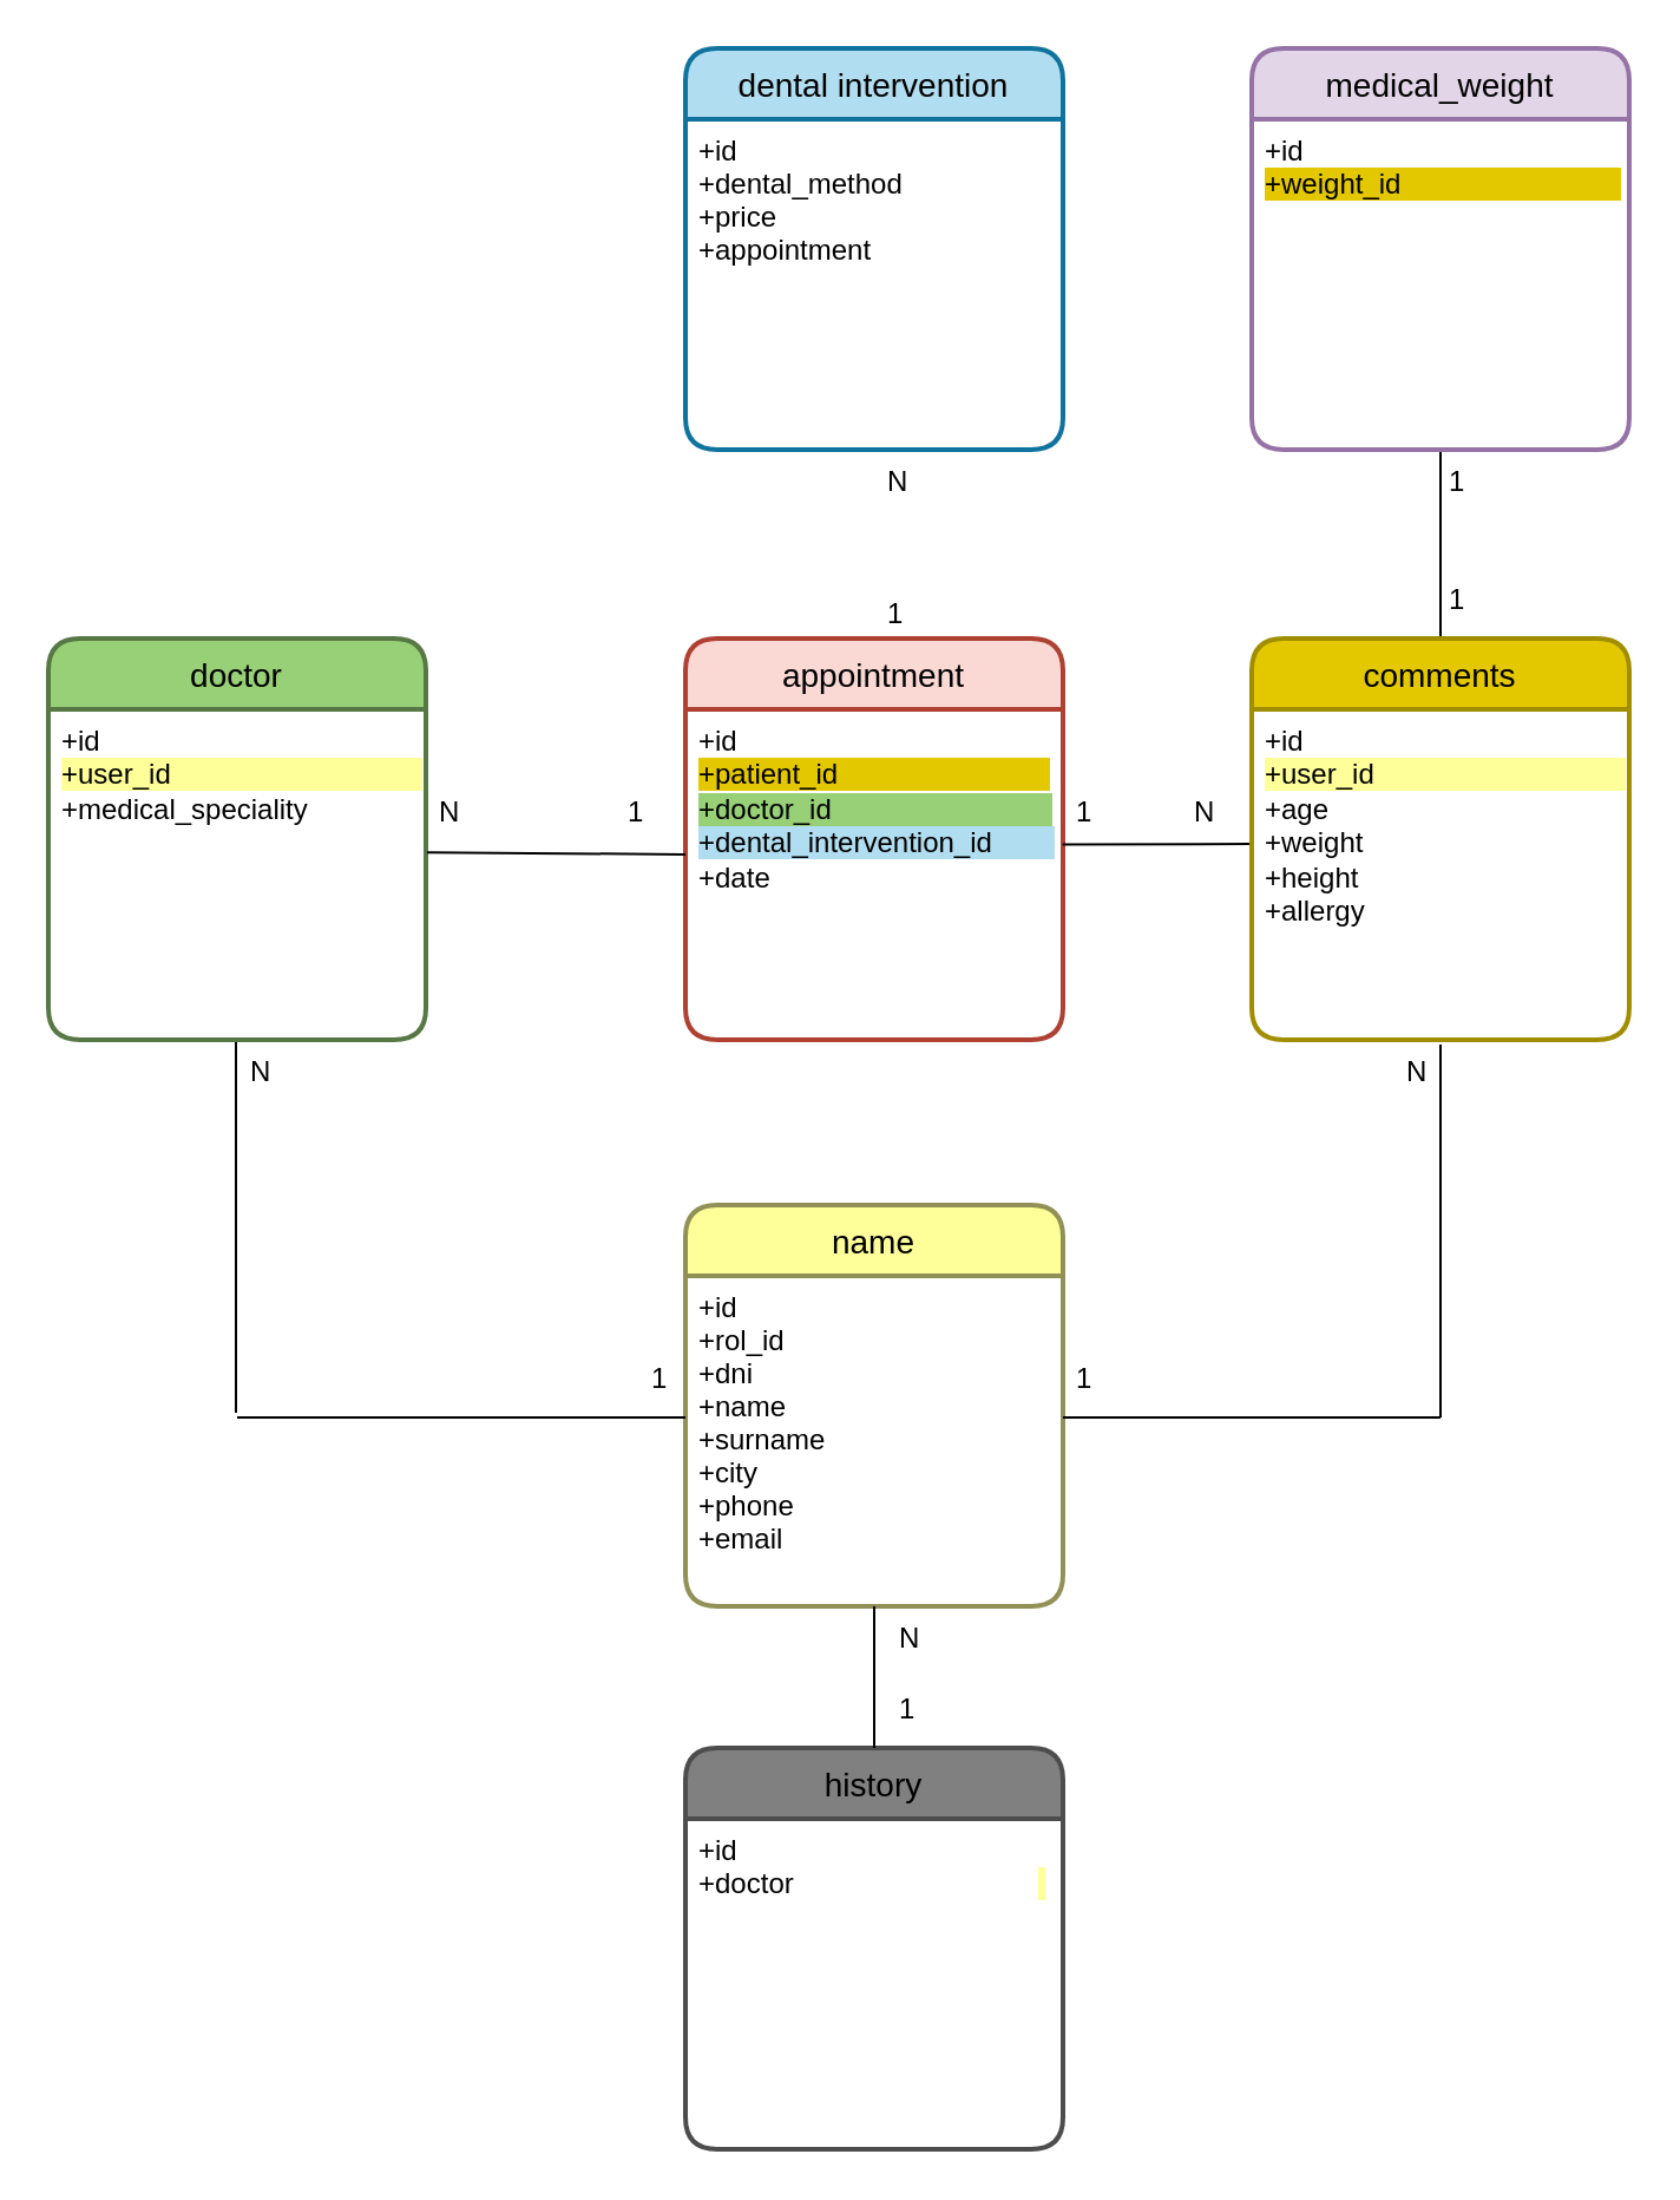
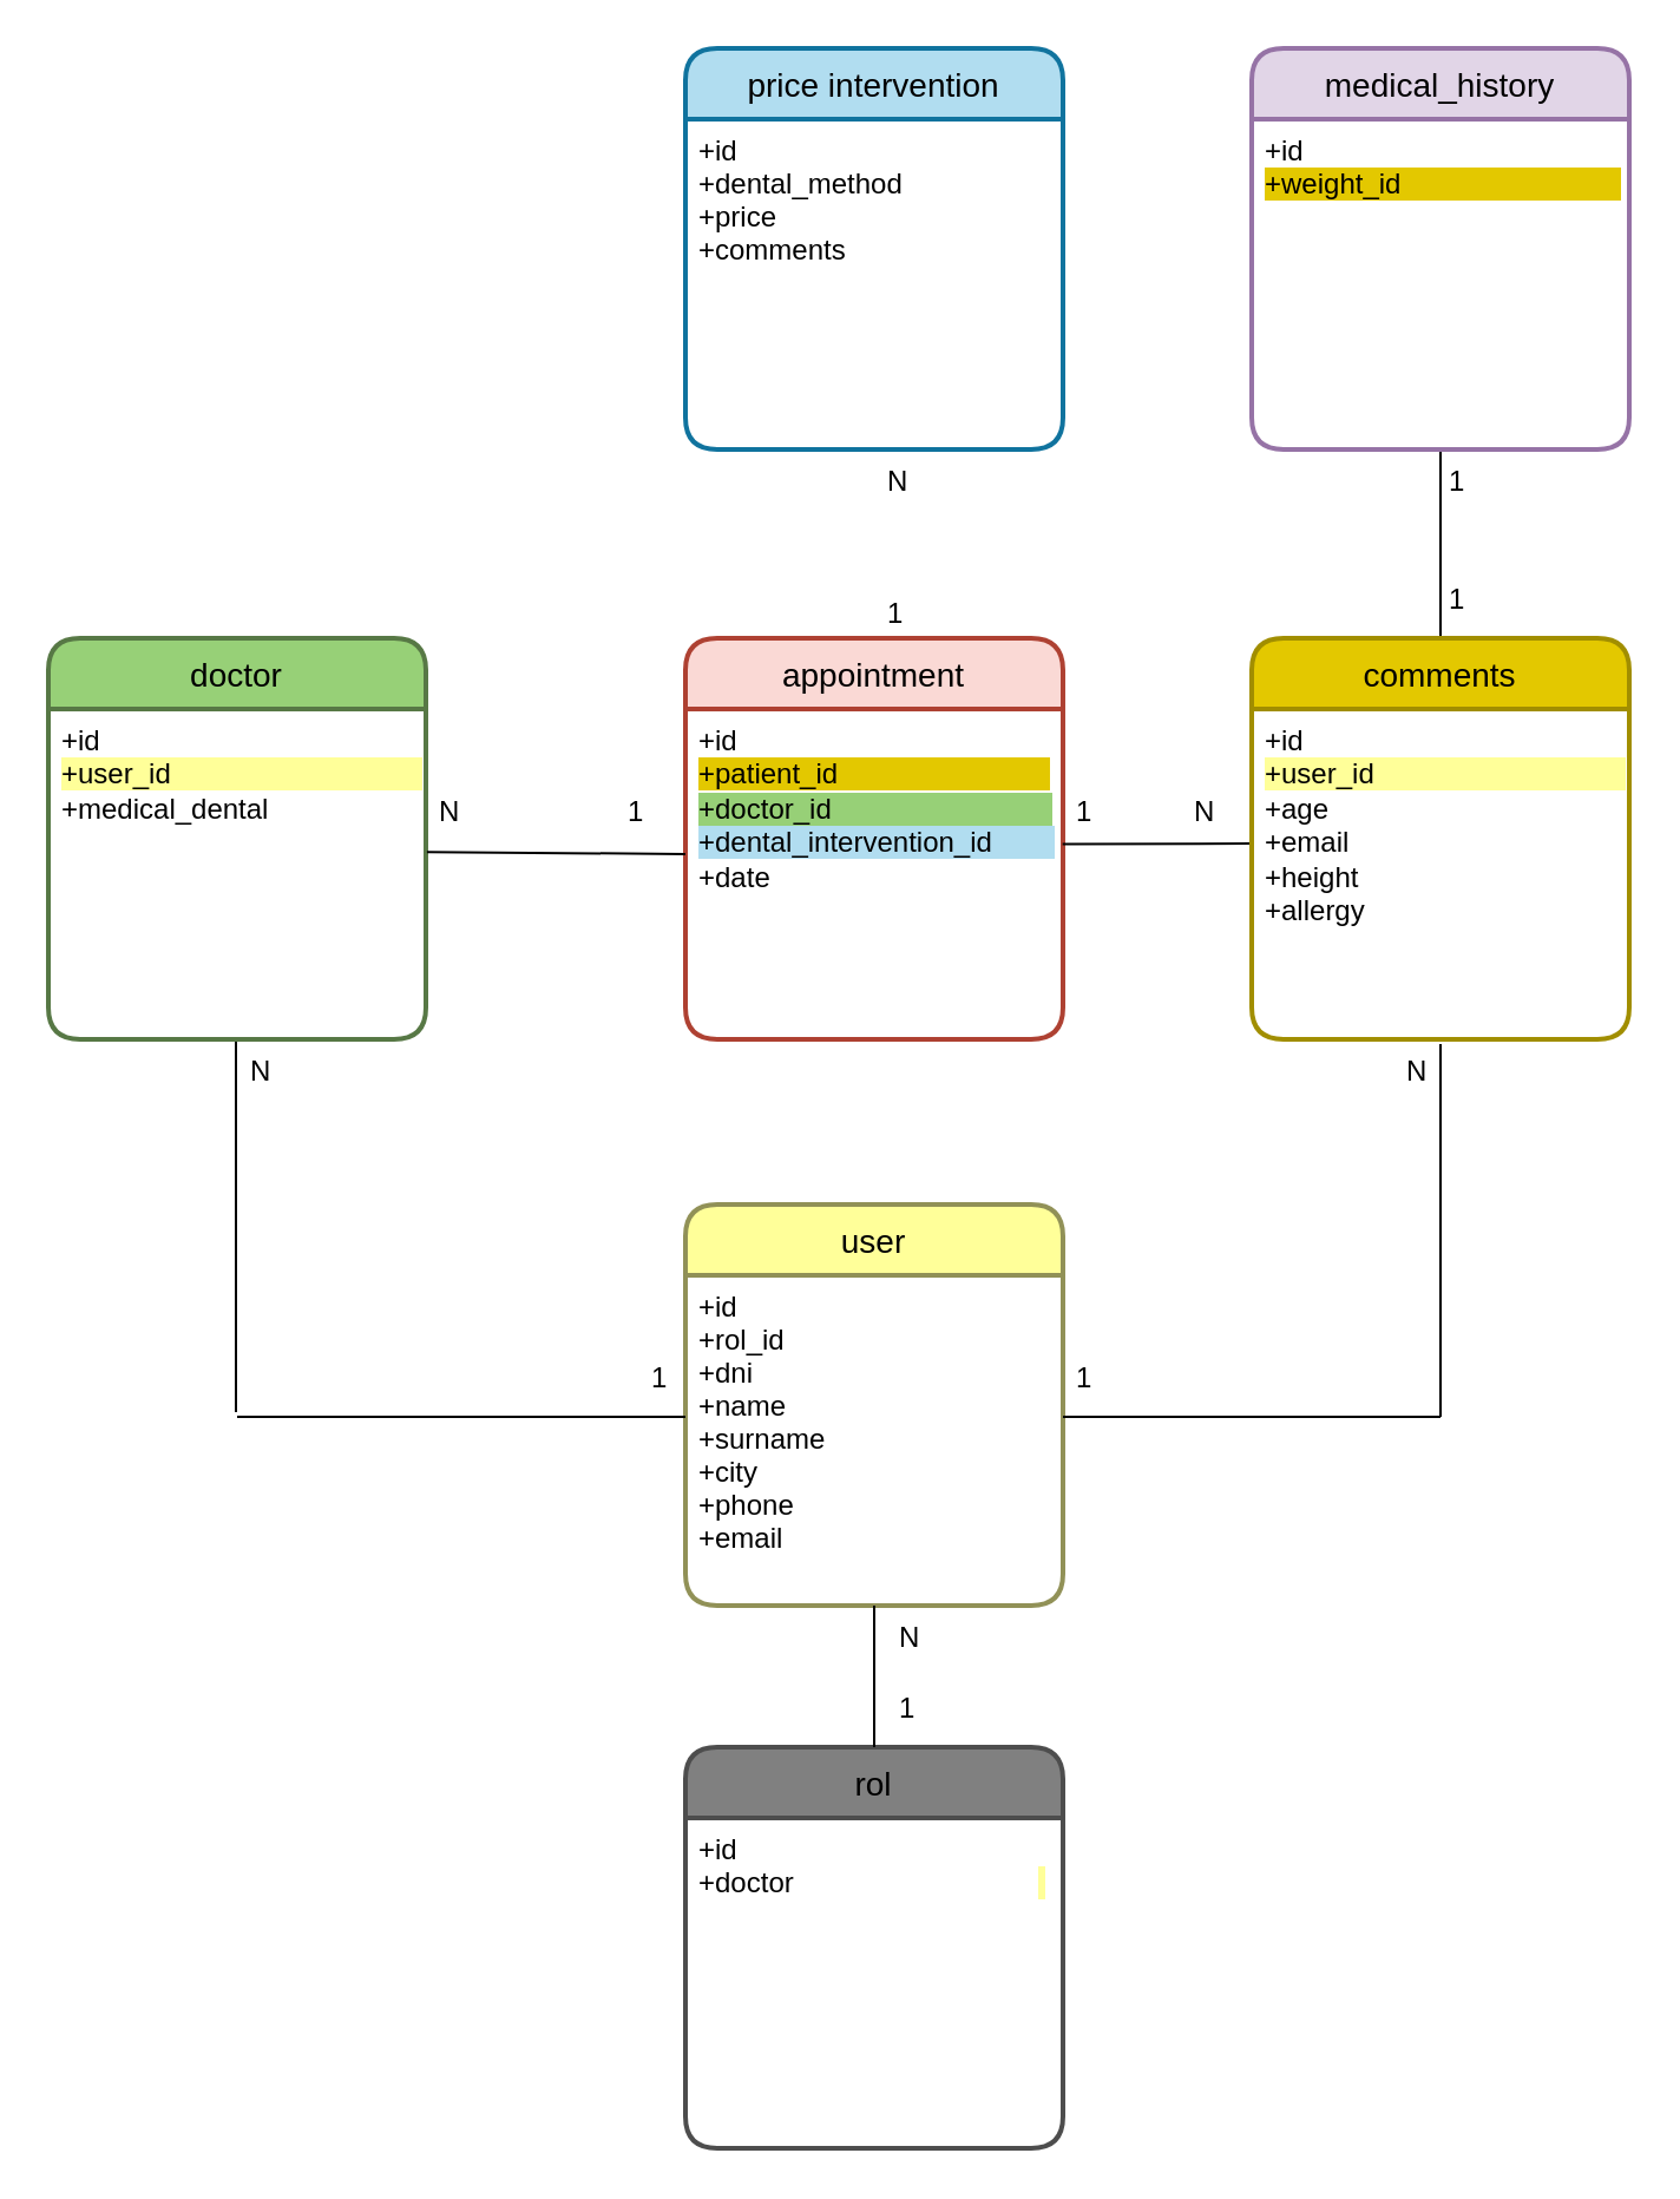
- <mxCell id="4" value="dental intervention" style="swimlane;childLayout=stackLayout;horizontal=1;startSize=30;horizontalStack=0;rounded=1;fontSize=14;fontStyle=0;strokeWidth=2;resizeParent=0;resizeLast=1;shadow=0;dashed=0;align=center;fillColor=#B1DDF0;strokeColor=#10739e;" parent="1" vertex="1"><mxGeometry x="290" y="20" width="160" height="170" as="geometry" /></mxCell>
+ <mxCell id="4" value="price intervention" style="swimlane;childLayout=stackLayout;horizontal=1;startSize=30;horizontalStack=0;rounded=1;fontSize=14;fontStyle=0;strokeWidth=2;resizeParent=0;resizeLast=1;shadow=0;dashed=0;align=center;fillColor=#B1DDF0;strokeColor=#10739e;" parent="1" vertex="1"><mxGeometry x="290" y="20" width="160" height="170" as="geometry" /></mxCell>
- <mxCell id="22" value="medical_weight" style="swimlane;childLayout=stackLayout;horizontal=1;startSize=30;horizontalStack=0;rounded=1;fontSize=14;fontStyle=0;strokeWidth=2;resizeParent=0;resizeLast=1;shadow=0;dashed=0;align=center;fillColor=#e1d5e7;strokeColor=#9673a6;" parent="1" vertex="1"><mxGeometry x="530" y="20" width="160" height="170" as="geometry" /></mxCell>
+ <mxCell id="22" value="medical_history" style="swimlane;childLayout=stackLayout;horizontal=1;startSize=30;horizontalStack=0;rounded=1;fontSize=14;fontStyle=0;strokeWidth=2;resizeParent=0;resizeLast=1;shadow=0;dashed=0;align=center;fillColor=#e1d5e7;strokeColor=#9673a6;" parent="1" vertex="1"><mxGeometry x="530" y="20" width="160" height="170" as="geometry" /></mxCell>
- <mxCell id="5" value="+id&#10;+dental_method&#10;+price&#10;+appointment" style="align=left;strokeColor=none;fillColor=none;spacingLeft=4;fontSize=12;verticalAlign=top;resizable=0;rotatable=0;part=1;" parent="4" vertex="1"><mxGeometry y="30" width="160" height="140" as="geometry" /></mxCell>
+ <mxCell id="5" value="+id&#10;+dental_method&#10;+price&#10;+comments" style="align=left;strokeColor=none;fillColor=none;spacingLeft=4;fontSize=12;verticalAlign=top;resizable=0;rotatable=0;part=1;" parent="4" vertex="1"><mxGeometry y="30" width="160" height="140" as="geometry" /></mxCell>
- <mxCell id="27" value="+id&lt;br&gt;&lt;span style=&quot;background-color: rgb(255, 255, 153);&quot;&gt;+user_id&amp;nbsp; &amp;nbsp; &amp;nbsp; &amp;nbsp; &amp;nbsp; &amp;nbsp; &amp;nbsp; &amp;nbsp; &amp;nbsp; &amp;nbsp; &amp;nbsp; &amp;nbsp; &amp;nbsp; &amp;nbsp; &amp;nbsp; &amp;nbsp;&amp;nbsp;&lt;/span&gt;&lt;br&gt;+medical_speciality" style="align=left;strokeColor=none;fillColor=none;spacingLeft=4;fontSize=12;verticalAlign=top;resizable=0;rotatable=0;part=1;labelBackgroundColor=default;html=1;" parent="26" vertex="1"><mxGeometry y="30" width="160" height="140" as="geometry" /></mxCell>
+ <mxCell id="27" value="+id&lt;br&gt;&lt;span style=&quot;background-color: rgb(255, 255, 153);&quot;&gt;+user_id&amp;nbsp; &amp;nbsp; &amp;nbsp; &amp;nbsp; &amp;nbsp; &amp;nbsp; &amp;nbsp; &amp;nbsp; &amp;nbsp; &amp;nbsp; &amp;nbsp; &amp;nbsp; &amp;nbsp; &amp;nbsp; &amp;nbsp; &amp;nbsp;&amp;nbsp;&lt;/span&gt;&lt;br&gt;+medical_dental" style="align=left;strokeColor=none;fillColor=none;spacingLeft=4;fontSize=12;verticalAlign=top;resizable=0;rotatable=0;part=1;labelBackgroundColor=default;html=1;" parent="26" vertex="1"><mxGeometry y="30" width="160" height="140" as="geometry" /></mxCell>
- <mxCell id="25" value="+id&lt;br&gt;&lt;span style=&quot;background-color: rgb(255, 255, 153);&quot;&gt;+user_id&amp;nbsp; &amp;nbsp; &amp;nbsp; &amp;nbsp; &amp;nbsp; &amp;nbsp; &amp;nbsp; &amp;nbsp; &amp;nbsp; &amp;nbsp; &amp;nbsp; &amp;nbsp; &amp;nbsp; &amp;nbsp; &amp;nbsp; &amp;nbsp;&amp;nbsp;&lt;/span&gt;&lt;br&gt;+age&lt;br style=&quot;border-color: var(--border-color); padding: 0px; margin: 0px;&quot;&gt;+weight&lt;br style=&quot;border-color: var(--border-color); padding: 0px; margin: 0px;&quot;&gt;+height&lt;br style=&quot;border-color: var(--border-color); padding: 0px; margin: 0px;&quot;&gt;+allergy" style="align=left;strokeColor=none;fillColor=none;spacingLeft=4;fontSize=12;verticalAlign=top;resizable=0;rotatable=0;part=1;labelBackgroundColor=default;html=1;" parent="24" vertex="1"><mxGeometry y="30" width="160" height="140" as="geometry" /></mxCell>
+ <mxCell id="25" value="+id&lt;br&gt;&lt;span style=&quot;background-color: rgb(255, 255, 153);&quot;&gt;+user_id&amp;nbsp; &amp;nbsp; &amp;nbsp; &amp;nbsp; &amp;nbsp; &amp;nbsp; &amp;nbsp; &amp;nbsp; &amp;nbsp; &amp;nbsp; &amp;nbsp; &amp;nbsp; &amp;nbsp; &amp;nbsp; &amp;nbsp; &amp;nbsp;&amp;nbsp;&lt;/span&gt;&lt;br&gt;+age&lt;br style=&quot;border-color: var(--border-color); padding: 0px; margin: 0px;&quot;&gt;+email&lt;br style=&quot;border-color: var(--border-color); padding: 0px; margin: 0px;&quot;&gt;+height&lt;br style=&quot;border-color: var(--border-color); padding: 0px; margin: 0px;&quot;&gt;+allergy" style="align=left;strokeColor=none;fillColor=none;spacingLeft=4;fontSize=12;verticalAlign=top;resizable=0;rotatable=0;part=1;labelBackgroundColor=default;html=1;" parent="24" vertex="1"><mxGeometry y="30" width="160" height="140" as="geometry" /></mxCell>
- <mxCell id="16" value="name" style="swimlane;childLayout=stackLayout;horizontal=1;startSize=30;horizontalStack=0;rounded=1;fontSize=14;fontStyle=0;strokeWidth=2;resizeParent=0;resizeLast=1;shadow=0;dashed=0;align=center;fillColor=#FFFF99;strokeColor=#919157;" parent="1" vertex="1"><mxGeometry x="290" y="510" width="160" height="170" as="geometry"><mxRectangle x="390" y="640" width="70" height="30" as="alternateBounds" /></mxGeometry></mxCell>
+ <mxCell id="16" value="user" style="swimlane;childLayout=stackLayout;horizontal=1;startSize=30;horizontalStack=0;rounded=1;fontSize=14;fontStyle=0;strokeWidth=2;resizeParent=0;resizeLast=1;shadow=0;dashed=0;align=center;fillColor=#FFFF99;strokeColor=#919157;" parent="1" vertex="1"><mxGeometry x="290" y="510" width="160" height="170" as="geometry"><mxRectangle x="390" y="640" width="70" height="30" as="alternateBounds" /></mxGeometry></mxCell>
- <mxCell id="29" value="history" style="swimlane;childLayout=stackLayout;horizontal=1;startSize=30;horizontalStack=0;rounded=1;fontSize=14;fontStyle=0;strokeWidth=2;resizeParent=0;resizeLast=1;shadow=0;dashed=0;align=center;fillColor=#808080;strokeColor=#4D4D4D;" parent="1" vertex="1"><mxGeometry x="290" y="740" width="160" height="170" as="geometry" /></mxCell>
+ <mxCell id="29" value="rol" style="swimlane;childLayout=stackLayout;horizontal=1;startSize=30;horizontalStack=0;rounded=1;fontSize=14;fontStyle=0;strokeWidth=2;resizeParent=0;resizeLast=1;shadow=0;dashed=0;align=center;fillColor=#808080;strokeColor=#4D4D4D;" parent="1" vertex="1"><mxGeometry x="290" y="740" width="160" height="170" as="geometry" /></mxCell>
